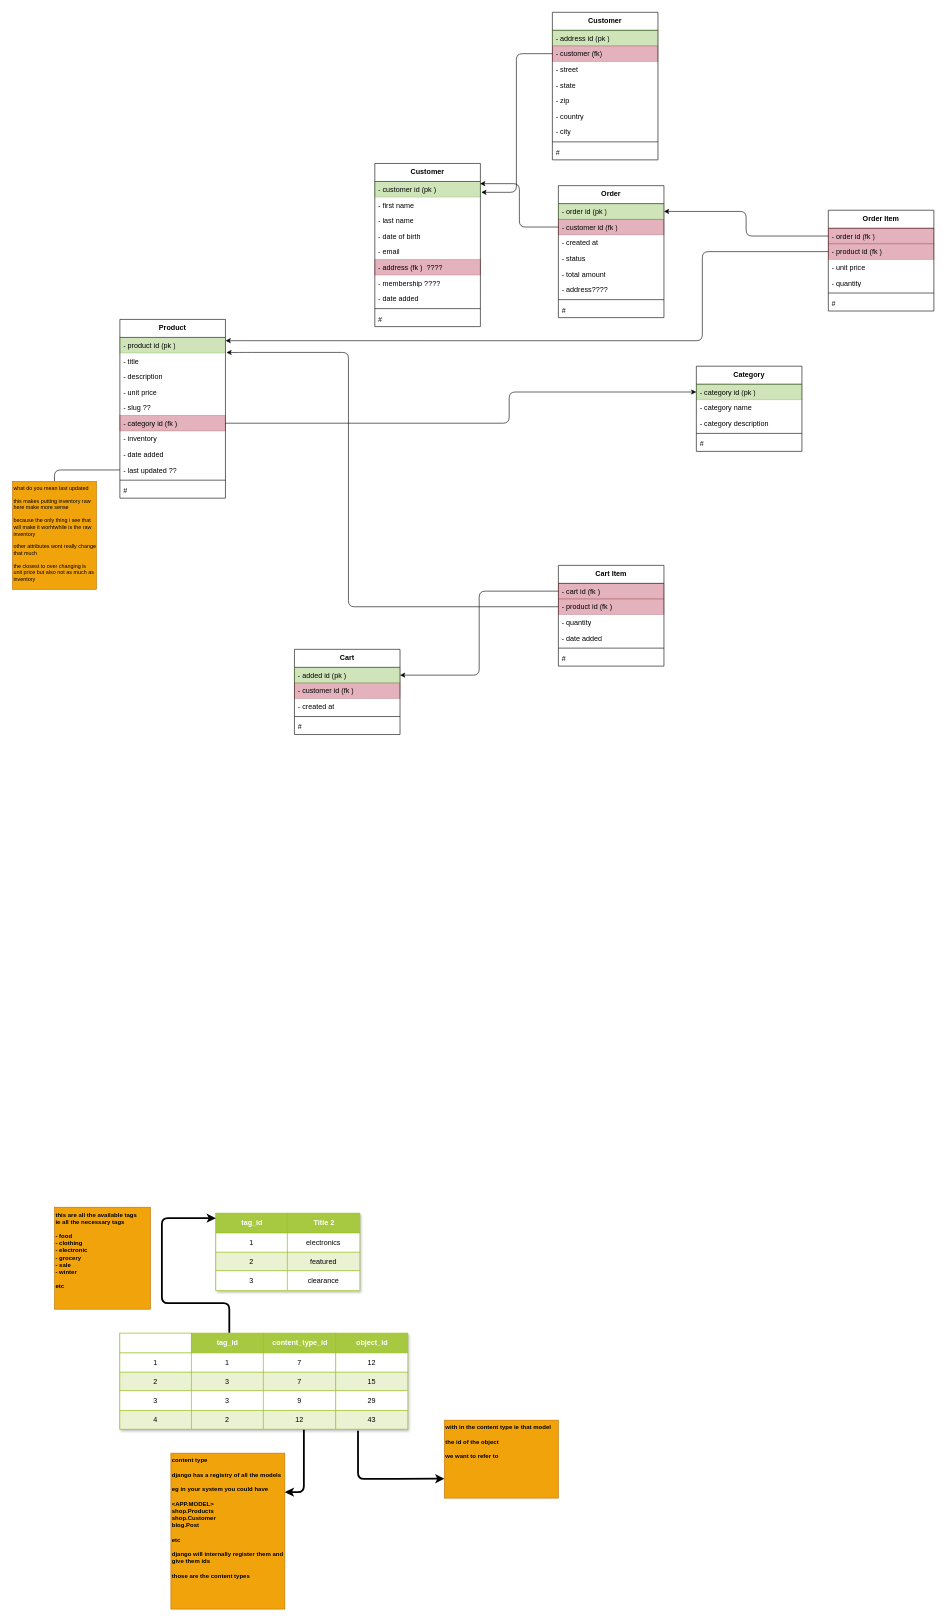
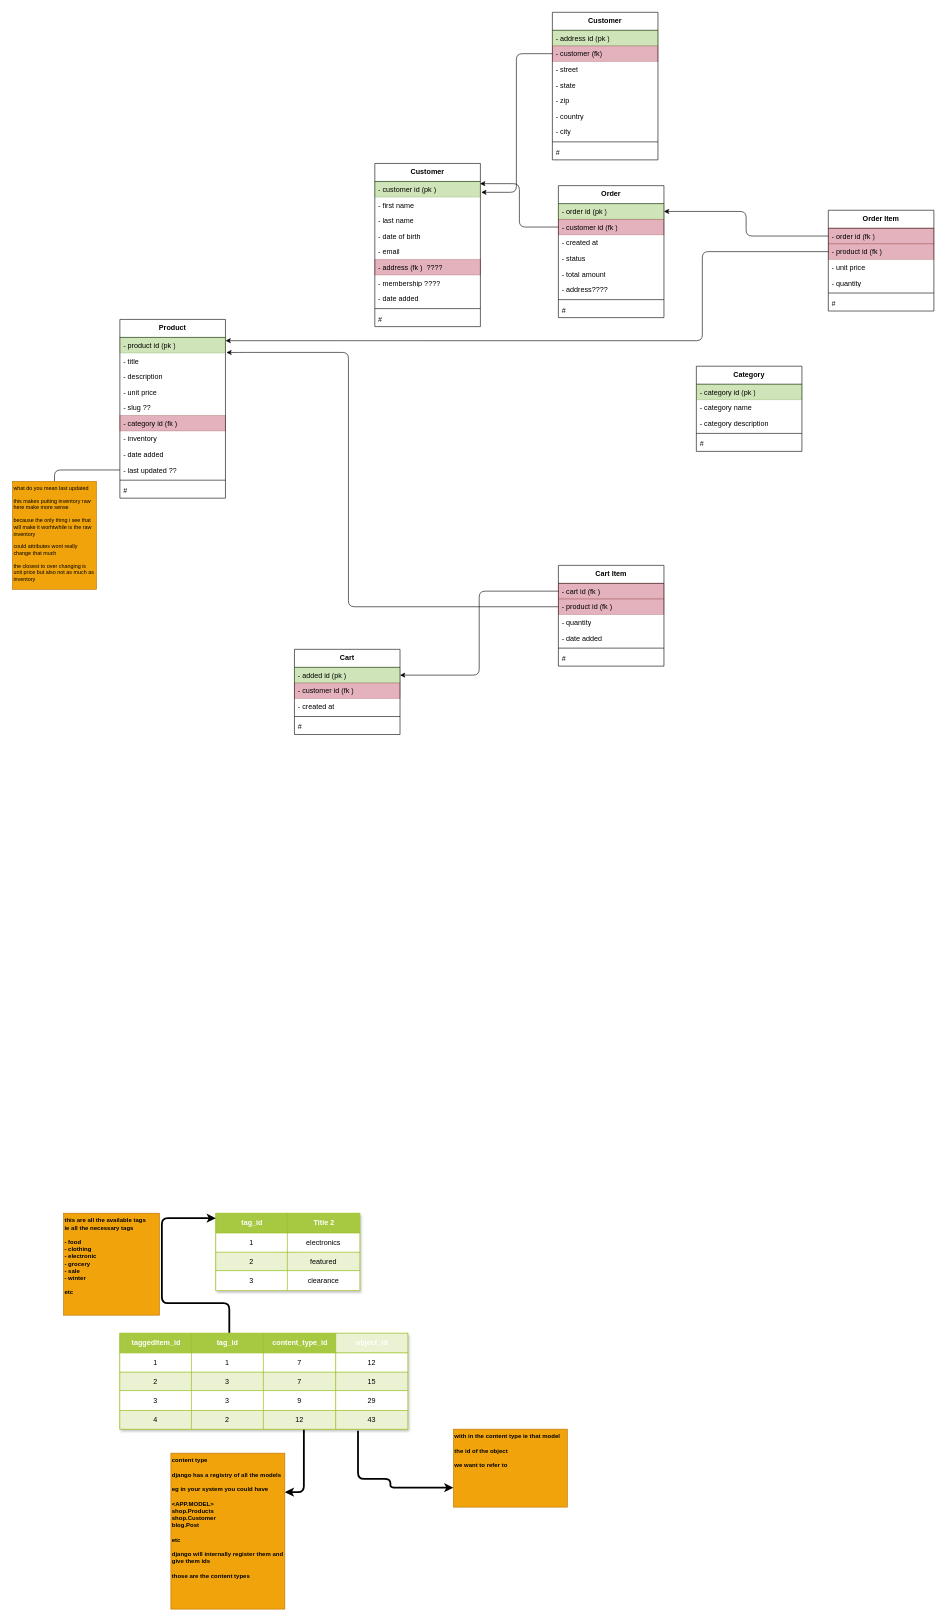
- <mxCell id="62" style="edgeStyle=orthogonalEdgeStyle;html=1;entryX=0;entryY=0.5;entryDx=0;entryDy=0;" parent="1" source="8" target="48" edge="1"><mxGeometry relative="1" as="geometry"><Array as="points"><mxPoint x="848" y="705" /><mxPoint x="848" y="653" /></Array></mxGeometry></mxCell>
- <mxCell id="61" value="what do you mean last updated&lt;div&gt;&lt;br&gt;&lt;/div&gt;&lt;div&gt;this makes putting inventory raw here make more sense&lt;/div&gt;&lt;div&gt;&lt;br&gt;&lt;/div&gt;&lt;div&gt;because the only thing i see that will make it worhtwhile is the raw inventory&lt;/div&gt;&lt;div&gt;&lt;br&gt;&lt;/div&gt;&lt;div&gt;other attributes wont really change that much&amp;nbsp;&lt;/div&gt;&lt;div&gt;&lt;br&gt;&lt;/div&gt;&lt;div&gt;the closest to over changing is unit price but also not as much as inventory&amp;nbsp;&lt;/div&gt;&lt;div&gt;&lt;br&gt;&lt;/div&gt;" style="shape=label;whiteSpace=wrap;html=1;fontSize=9;rounded=0;align=left;verticalAlign=top;fillColor=#f0a30a;fontColor=#000000;strokeColor=#BD7000;" parent="1" vertex="1"><mxGeometry x="20" y="802" width="140" height="180" as="geometry" /></mxCell>
+ <mxCell id="61" value="what do you mean last updated&lt;div&gt;&lt;br&gt;&lt;/div&gt;&lt;div&gt;this makes putting inventory raw here make more sense&lt;/div&gt;&lt;div&gt;&lt;br&gt;&lt;/div&gt;&lt;div&gt;because the only thing i see that will make it worhtwhile is the raw inventory&lt;/div&gt;&lt;div&gt;&lt;br&gt;&lt;/div&gt;&lt;div&gt;could attributes wont really change that much&amp;nbsp;&lt;/div&gt;&lt;div&gt;&lt;br&gt;&lt;/div&gt;&lt;div&gt;the closest to over changing is unit price but also not as much as inventory&amp;nbsp;&lt;/div&gt;&lt;div&gt;&lt;br&gt;&lt;/div&gt;" style="shape=label;whiteSpace=wrap;html=1;fontSize=9;rounded=0;align=left;verticalAlign=top;fillColor=#f0a30a;fontColor=#000000;strokeColor=#BD7000;" parent="1" vertex="1"><mxGeometry x="20" y="802" width="140" height="180" as="geometry" /></mxCell>
- <mxCell id="119" value="this are all the available tags&amp;nbsp;&lt;div&gt;ie all the necessary tags&lt;/div&gt;&lt;div&gt;&lt;br&gt;&lt;/div&gt;&lt;div&gt;- food&lt;/div&gt;&lt;div&gt;- clothing&lt;/div&gt;&lt;div&gt;- electronic&lt;/div&gt;&lt;div&gt;- grocery&lt;/div&gt;&lt;div&gt;- sale&lt;/div&gt;&lt;div&gt;- winter&lt;/div&gt;&lt;div&gt;&lt;br&gt;&lt;/div&gt;&lt;div&gt;etc&lt;/div&gt;" style="shape=label;whiteSpace=wrap;html=1;fontSize=10;rounded=0;align=left;verticalAlign=top;fillColor=#f0a30a;fontColor=#000000;strokeColor=#BD7000;fontStyle=1" parent="1" vertex="1"><mxGeometry x="90" y="2012" width="160" height="170" as="geometry" /></mxCell>
+ <mxCell id="119" value="this are all the available tags&amp;nbsp;&lt;div&gt;ie all the necessary tags&lt;/div&gt;&lt;div&gt;&lt;br&gt;&lt;/div&gt;&lt;div&gt;- food&lt;/div&gt;&lt;div&gt;- clothing&lt;/div&gt;&lt;div&gt;- electronic&lt;/div&gt;&lt;div&gt;- grocery&lt;/div&gt;&lt;div&gt;- sale&lt;/div&gt;&lt;div&gt;- winter&lt;/div&gt;&lt;div&gt;&lt;br&gt;&lt;/div&gt;&lt;div&gt;etc&lt;/div&gt;" style="shape=label;whiteSpace=wrap;html=1;fontSize=10;rounded=0;align=left;verticalAlign=top;fillColor=#f0a30a;fontColor=#000000;strokeColor=#BD7000;fontStyle=1" parent="1" vertex="1"><mxGeometry x="105" y="2022" width="160" height="170" as="geometry" /></mxCell>
- <mxCell id="81" value="taggedItem_id" style="connectable=0;recursiveResize=0;strokeColor=inherit;fillColor=#ffffff;align=center;fontStyle=1;fontColor=#FFFFFF;html=1;" parent="80" vertex="1"><mxGeometry width="119" height="33" as="geometry"><mxRectangle width="119" height="33" as="alternateBounds" /></mxGeometry></mxCell>
+ <mxCell id="81" value="taggedItem_id" style="connectable=0;recursiveResize=0;strokeColor=inherit;fillColor=#A7C942;align=center;fontStyle=1;fontColor=#FFFFFF;html=1;" parent="80" vertex="1"><mxGeometry width="119" height="33" as="geometry"><mxRectangle width="119" height="33" as="alternateBounds" /></mxGeometry></mxCell>
- <mxCell id="84" value="object_id" style="connectable=0;recursiveResize=0;strokeColor=inherit;fillColor=#A7C942;align=center;fontStyle=1;fontColor=#FFFFFF;html=1;" parent="80" vertex="1"><mxGeometry x="360" width="120" height="33" as="geometry"><mxRectangle width="120" height="33" as="alternateBounds" /></mxGeometry></mxCell>
+ <mxCell id="84" value="object_id" style="connectable=0;recursiveResize=0;strokeColor=inherit;fillColor=#eaf2d3;align=center;fontStyle=1;fontColor=#FFFFFF;html=1;" parent="80" vertex="1"><mxGeometry x="360" width="120" height="33" as="geometry"><mxRectangle width="120" height="33" as="alternateBounds" /></mxGeometry></mxCell>
- <mxCell id="122" value="with in the content type ie that model&lt;div&gt;&lt;br&gt;&lt;/div&gt;&lt;div&gt;the id of the object&amp;nbsp;&lt;/div&gt;&lt;div&gt;&lt;br&gt;&lt;/div&gt;&lt;div&gt;we want to refer to&lt;/div&gt;" style="shape=label;whiteSpace=wrap;html=1;fontSize=10;rounded=0;align=left;verticalAlign=top;fillColor=#f0a30a;fontColor=#000000;strokeColor=#BD7000;fontStyle=1" parent="1" vertex="1"><mxGeometry x="740" y="2367" width="190" height="130" as="geometry" /></mxCell>
+ <mxCell id="122" value="with in the content type ie that model&lt;div&gt;&lt;br&gt;&lt;/div&gt;&lt;div&gt;the id of the object&amp;nbsp;&lt;/div&gt;&lt;div&gt;&lt;br&gt;&lt;/div&gt;&lt;div&gt;we want to refer to&lt;/div&gt;" style="shape=label;whiteSpace=wrap;html=1;fontSize=10;rounded=0;align=left;verticalAlign=top;fillColor=#f0a30a;fontColor=#000000;strokeColor=#BD7000;fontStyle=1" parent="1" vertex="1"><mxGeometry x="755" y="2382" width="190" height="130" as="geometry" /></mxCell>
